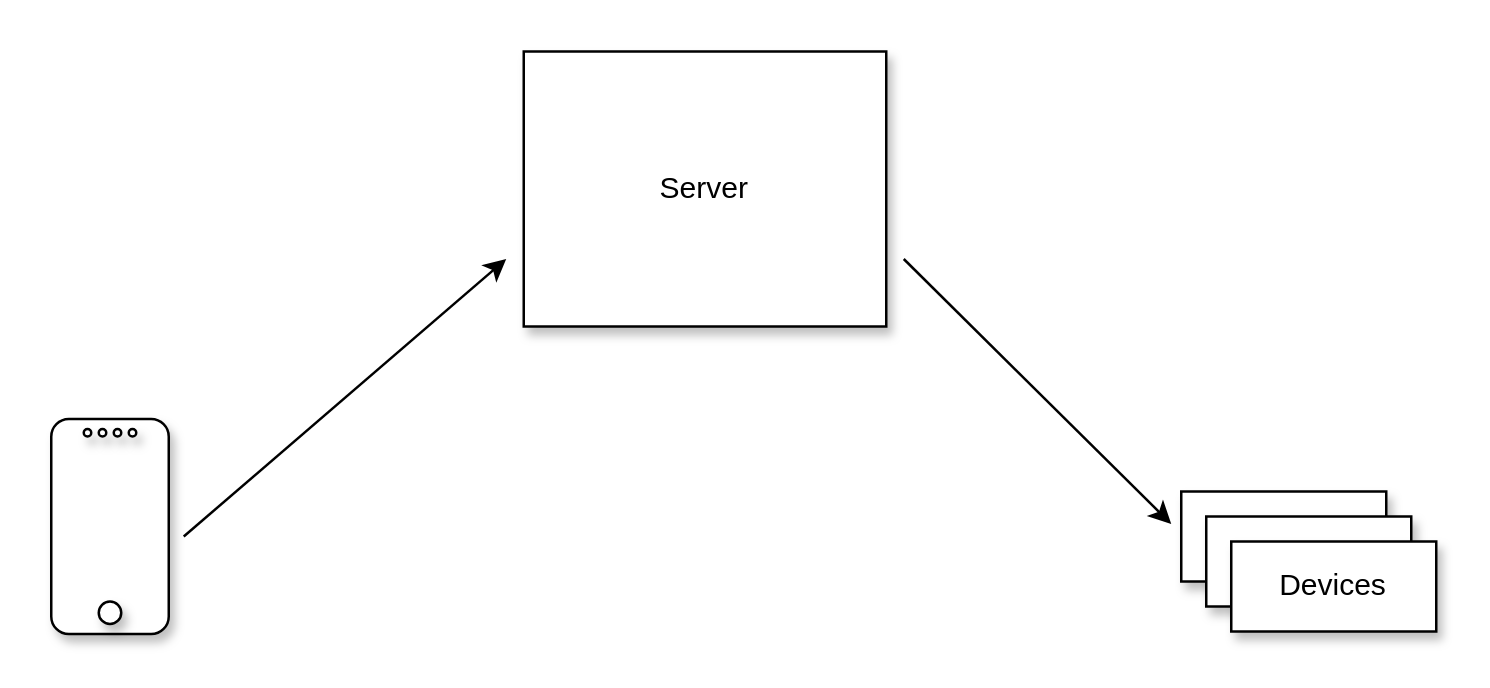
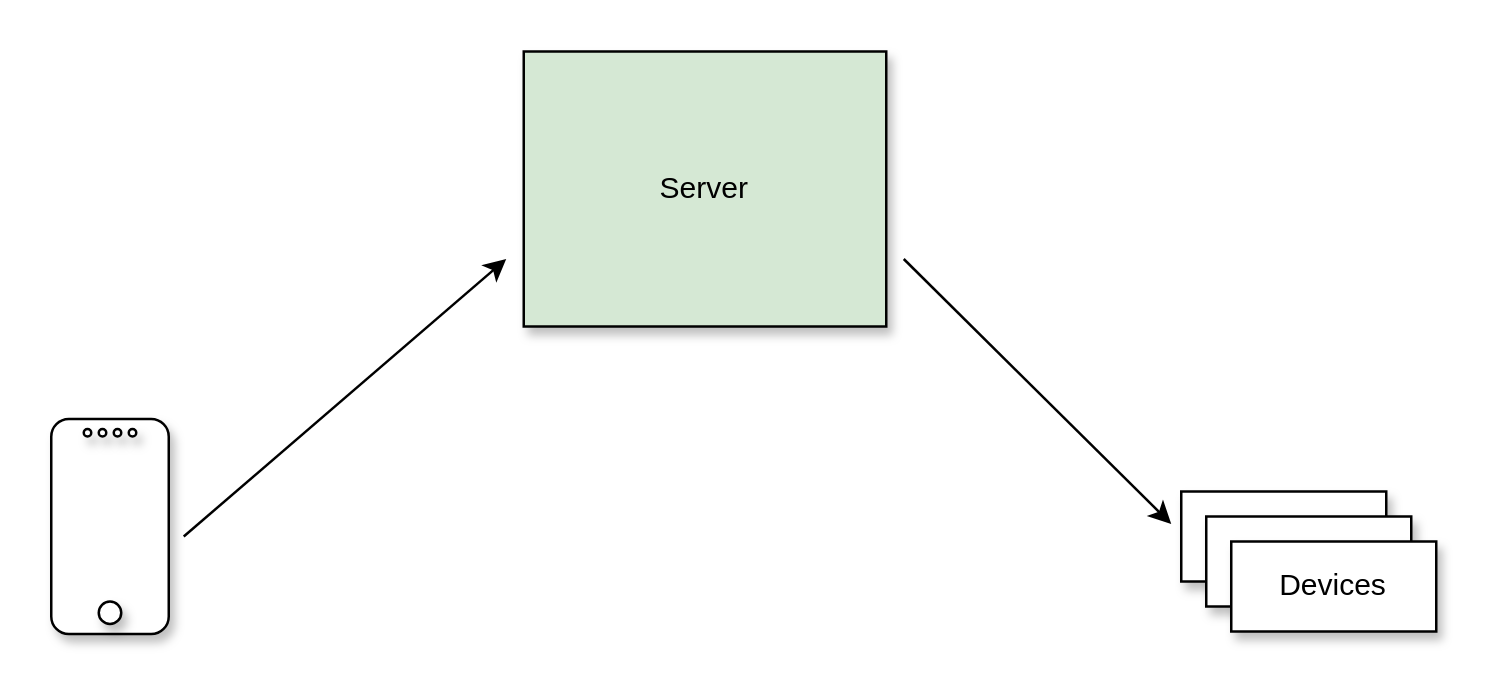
- <mxCell id="2" value="Server" style="rounded=0;whiteSpace=wrap;html=1;shadow=1;" vertex="1" parent="1"><mxGeometry x="209" y="20" width="145" height="110" as="geometry" /></mxCell>
+ <mxCell id="2" value="Server" style="rounded=0;whiteSpace=wrap;html=1;shadow=1;fillColor=#d5e8d4;" vertex="1" parent="1"><mxGeometry x="209" y="20" width="145" height="110" as="geometry" /></mxCell>
